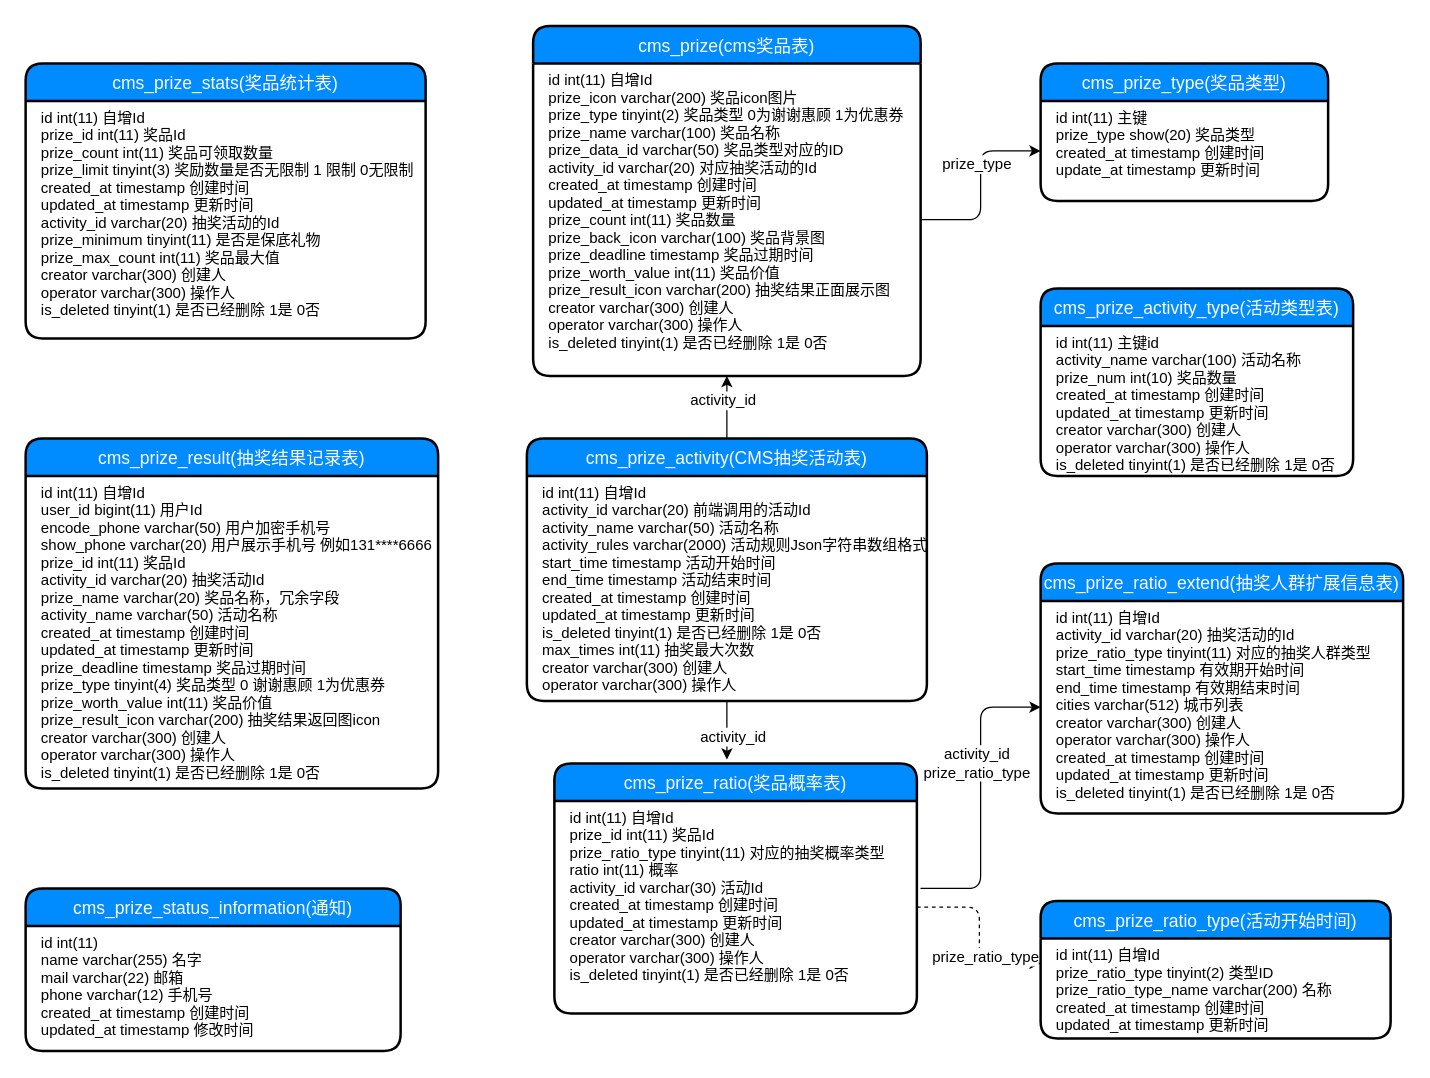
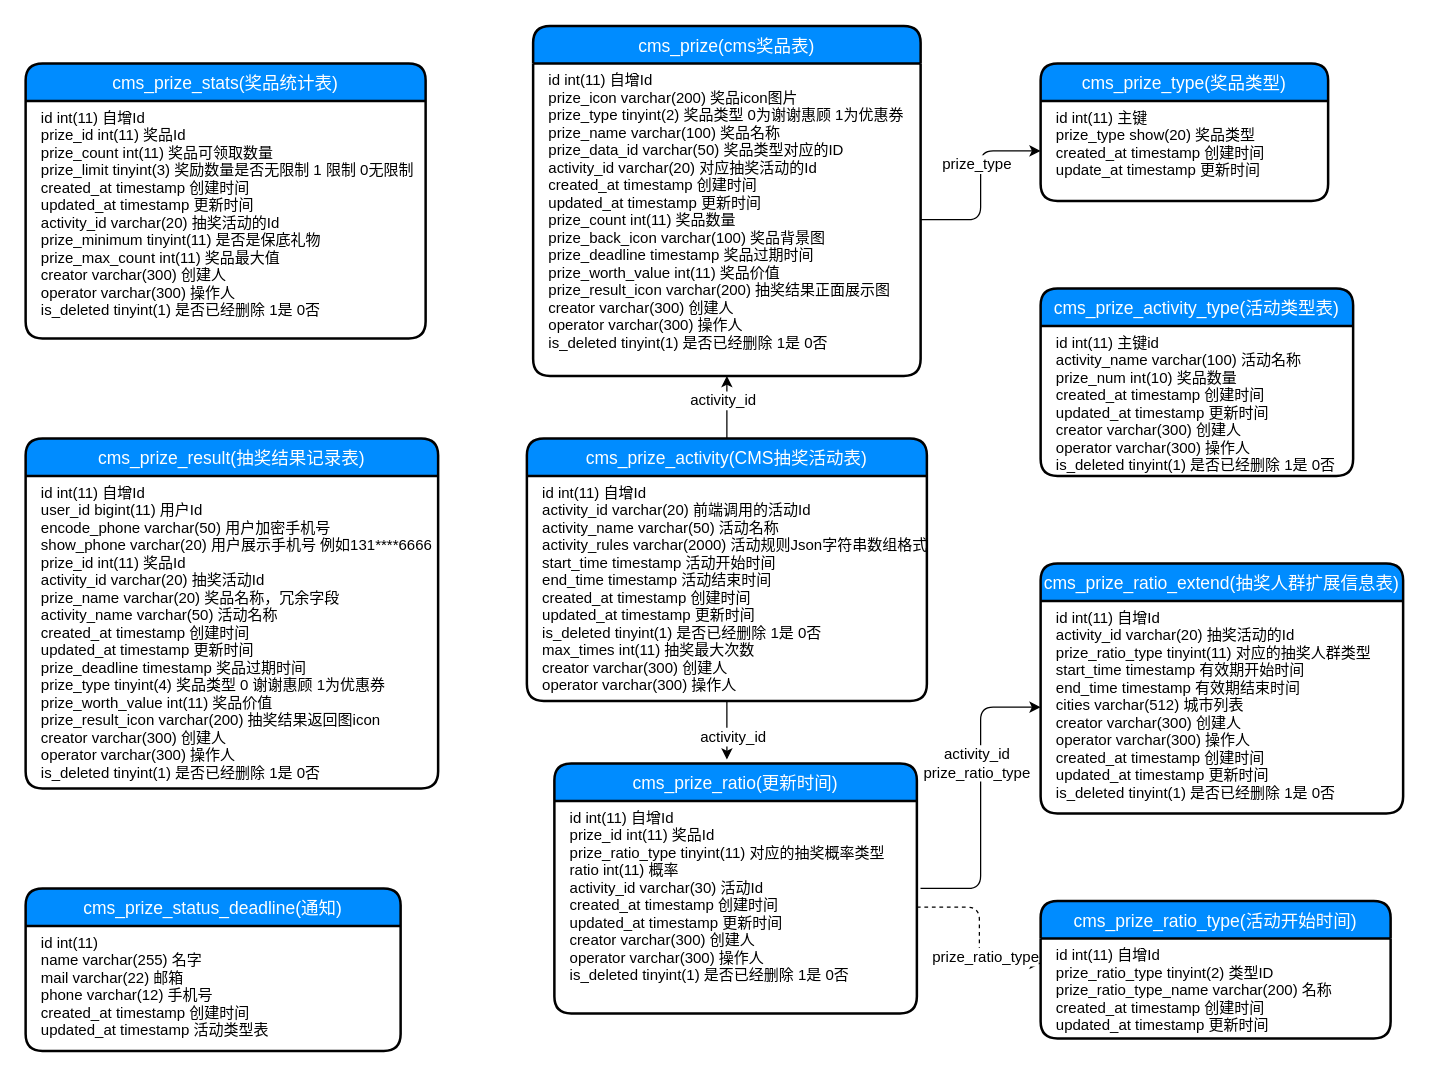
- <mxCell id="4" value="cms_prize_ratio(奖品概率表)" style="swimlane;childLayout=stackLayout;horizontal=1;startSize=30;horizontalStack=0;fillColor=#008cff;fontColor=#FFFFFF;rounded=1;fontSize=14;fontStyle=0;strokeWidth=2;resizeParent=0;resizeLast=1;shadow=0;dashed=0;align=center;" vertex="1" parent="1"><mxGeometry x="443" y="610" width="290" height="200" as="geometry" /></mxCell>
+ <mxCell id="4" value="cms_prize_ratio(更新时间)" style="swimlane;childLayout=stackLayout;horizontal=1;startSize=30;horizontalStack=0;fillColor=#008cff;fontColor=#FFFFFF;rounded=1;fontSize=14;fontStyle=0;strokeWidth=2;resizeParent=0;resizeLast=1;shadow=0;dashed=0;align=center;" vertex="1" parent="1"><mxGeometry x="443" y="610" width="290" height="200" as="geometry" /></mxCell>
- <mxCell id="18" value="cms_prize_status_information(通知)" style="swimlane;childLayout=stackLayout;horizontal=1;startSize=30;horizontalStack=0;fillColor=#008cff;fontColor=#FFFFFF;rounded=1;fontSize=14;fontStyle=0;strokeWidth=2;resizeParent=0;resizeLast=1;shadow=0;dashed=0;align=center;" vertex="1" parent="1"><mxGeometry x="20" y="710" width="300" height="130" as="geometry" /></mxCell>
+ <mxCell id="18" value="cms_prize_status_deadline(通知)" style="swimlane;childLayout=stackLayout;horizontal=1;startSize=30;horizontalStack=0;fillColor=#008cff;fontColor=#FFFFFF;rounded=1;fontSize=14;fontStyle=0;strokeWidth=2;resizeParent=0;resizeLast=1;shadow=0;dashed=0;align=center;" vertex="1" parent="1"><mxGeometry x="20" y="710" width="300" height="130" as="geometry" /></mxCell>
- <mxCell id="19" value="  id int(11)&#10;  name varchar(255) 名字&#10;  mail varchar(22) 邮箱&#10;  phone varchar(12) 手机号&#10;  created_at timestamp 创建时间&#10;  updated_at timestamp 修改时间" style="align=left;strokeColor=none;fillColor=none;spacingLeft=4;fontSize=12;verticalAlign=top;resizable=0;rotatable=0;part=1;" vertex="1" parent="18"><mxGeometry y="30" width="300" height="100" as="geometry" /></mxCell>
+ <mxCell id="19" value="  id int(11)&#10;  name varchar(255) 名字&#10;  mail varchar(22) 邮箱&#10;  phone varchar(12) 手机号&#10;  created_at timestamp 创建时间&#10;  updated_at timestamp 活动类型表" style="align=left;strokeColor=none;fillColor=none;spacingLeft=4;fontSize=12;verticalAlign=top;resizable=0;rotatable=0;part=1;" vertex="1" parent="18"><mxGeometry y="30" width="300" height="100" as="geometry" /></mxCell>
